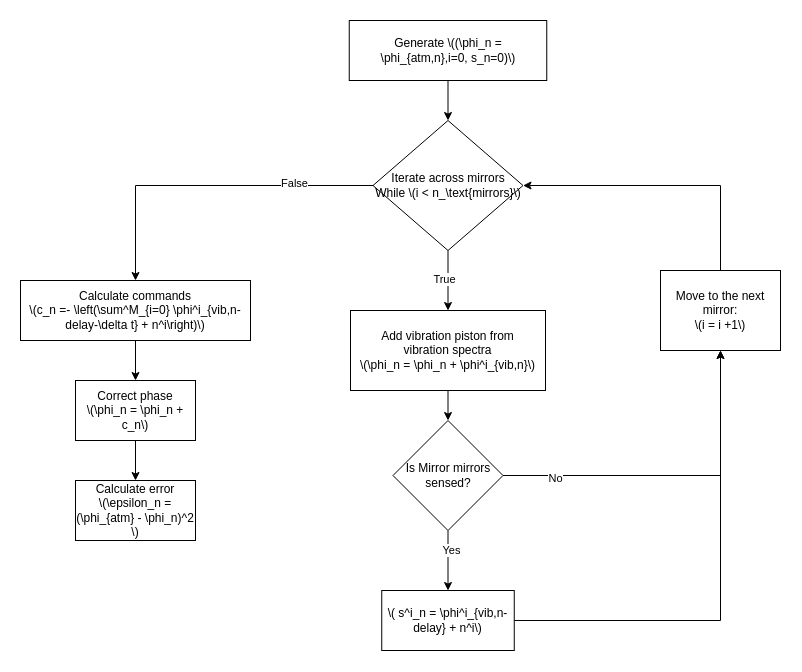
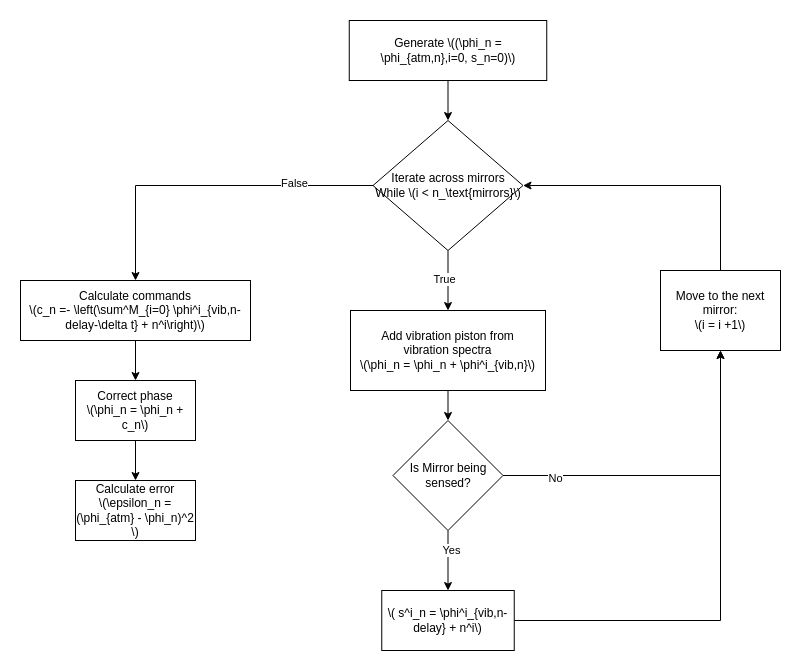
- <mxCell id="15" value="&lt;div&gt;Is Mirror mirrors&lt;/div&gt;&lt;div&gt;sensed?&lt;/div&gt;" style="rhombus;whiteSpace=wrap;html=1;" parent="1" vertex="1"><mxGeometry x="392.5" y="420" width="110" height="110" as="geometry" /></mxCell>
+ <mxCell id="15" value="&lt;div&gt;Is Mirror being&lt;/div&gt;&lt;div&gt;sensed?&lt;/div&gt;" style="rhombus;whiteSpace=wrap;html=1;" parent="1" vertex="1"><mxGeometry x="392.5" y="420" width="110" height="110" as="geometry" /></mxCell>
